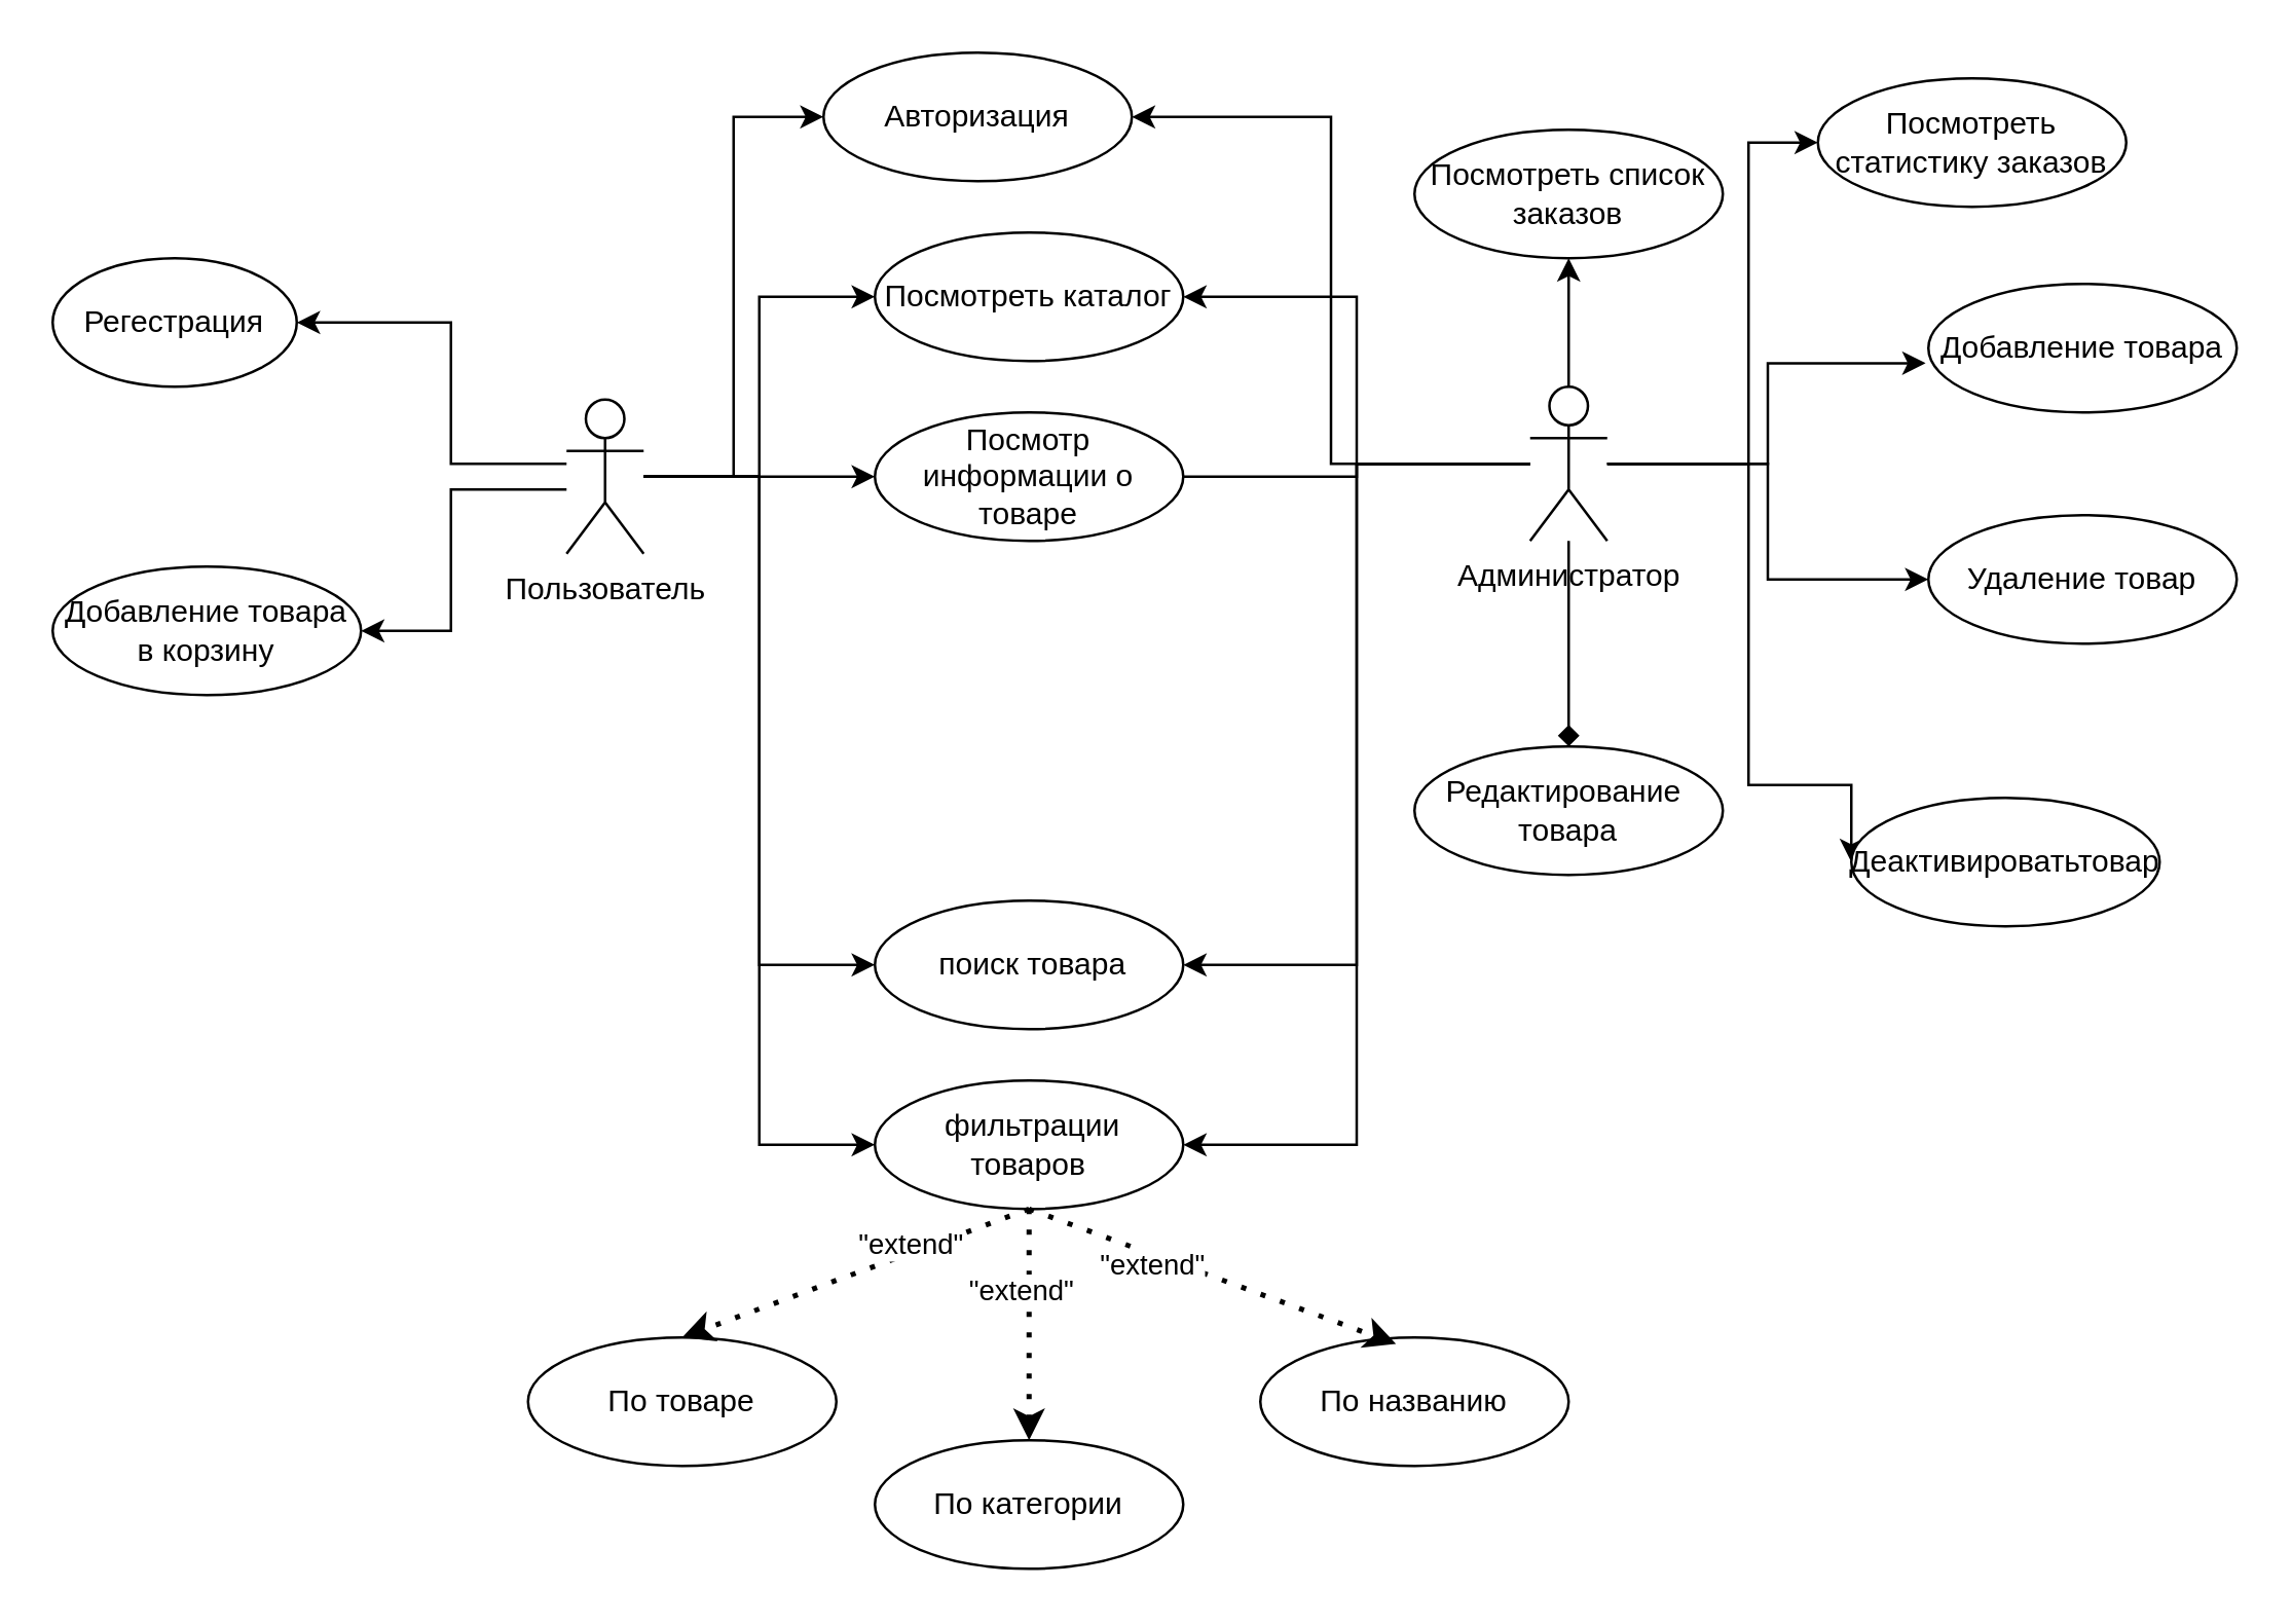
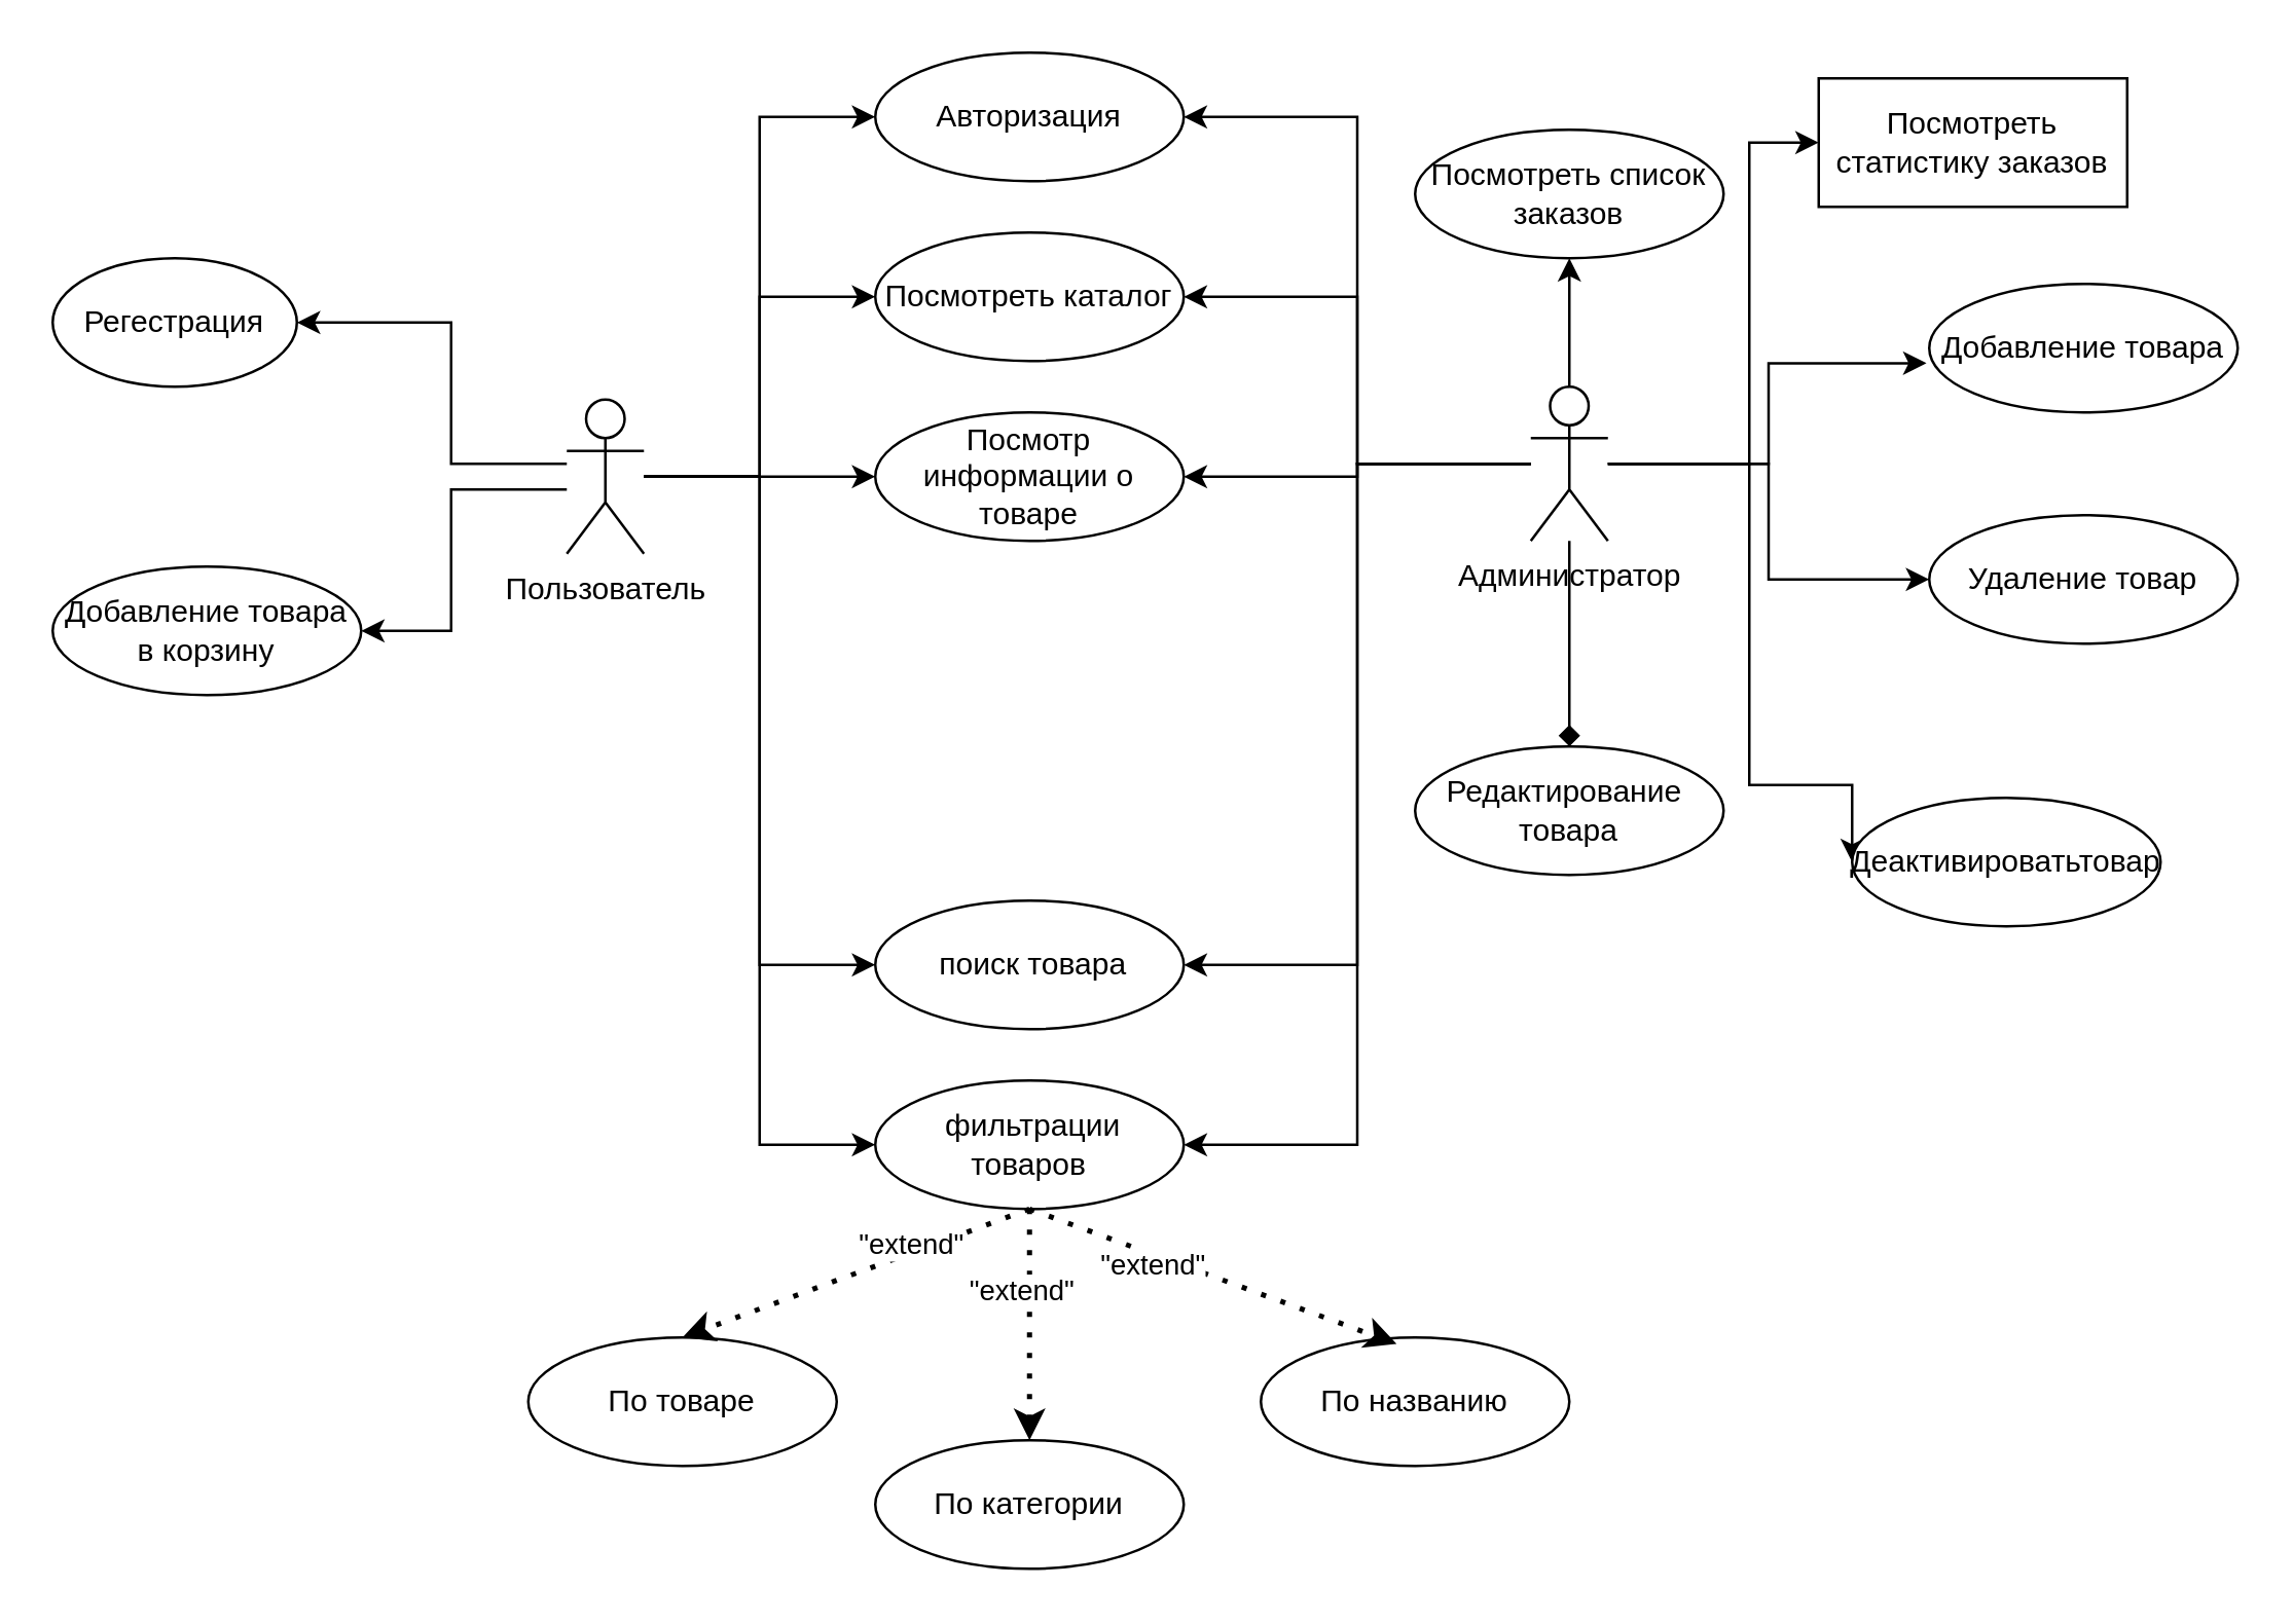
- <mxCell id="23" value="Авторизация" style="ellipse;whiteSpace=wrap;html=1;" parent="1" vertex="1"><mxGeometry x="320" y="20" width="120" height="50" as="geometry" /></mxCell>
+ <mxCell id="23" value="Авторизация" style="ellipse;whiteSpace=wrap;html=1;" parent="1" vertex="1"><mxGeometry x="340" y="20" width="120" height="50" as="geometry" /></mxCell>
- <mxCell id="42" value="Посмотреть статистику заказов" style="ellipse;whiteSpace=wrap;html=1;" vertex="1" parent="1"><mxGeometry x="707" y="30" width="120" height="50" as="geometry" /></mxCell>
+ <mxCell id="42" value="Посмотреть статистику заказов" style="whiteSpace=wrap;html=1;rounded=0;" vertex="1" parent="1"><mxGeometry x="707" y="30" width="120" height="50" as="geometry" /></mxCell>
- <mxCell id="15" style="edgeStyle=orthogonalEdgeStyle;rounded=0;orthogonalLoop=1;jettySize=auto;html=1;entryX=1;entryY=0.5;entryDx=0;entryDy=0;endArrow=none;" parent="1" source="20" target="25" edge="1"><mxGeometry relative="1" as="geometry" /></mxCell>
+ <mxCell id="15" style="edgeStyle=orthogonalEdgeStyle;rounded=0;orthogonalLoop=1;jettySize=auto;html=1;entryX=1;entryY=0.5;entryDx=0;entryDy=0;" parent="1" source="20" target="25" edge="1"><mxGeometry relative="1" as="geometry" /></mxCell>
